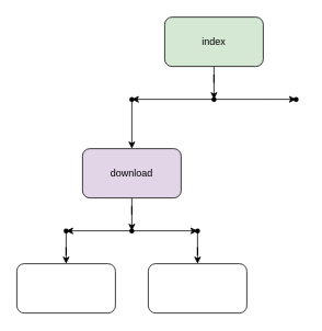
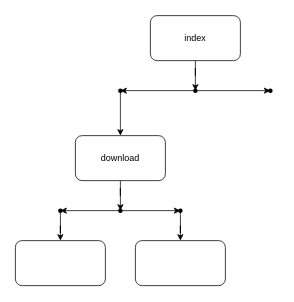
- <mxCell id="3" value="index" style="rounded=1;whiteSpace=wrap;html=1;fillColor=#d5e8d4;" vertex="1" parent="1"><mxGeometry x="200" y="20" width="120" height="60" as="geometry" /></mxCell>
+ <mxCell id="3" value="index" style="rounded=1;whiteSpace=wrap;html=1;" vertex="1" parent="1"><mxGeometry x="200" y="20" width="120" height="60" as="geometry" /></mxCell>
- <mxCell id="11" value="download" style="whiteSpace=wrap;html=1;sketch=0;pointerEvents=1;resizable=0;rounded=1;fillColor=#e1d5e7;" vertex="1" parent="1"><mxGeometry x="100" y="180" width="120" height="60" as="geometry" /></mxCell>
+ <mxCell id="11" value="download" style="whiteSpace=wrap;html=1;sketch=0;pointerEvents=1;resizable=0;rounded=1;" vertex="1" parent="1"><mxGeometry x="100" y="180" width="120" height="60" as="geometry" /></mxCell>
